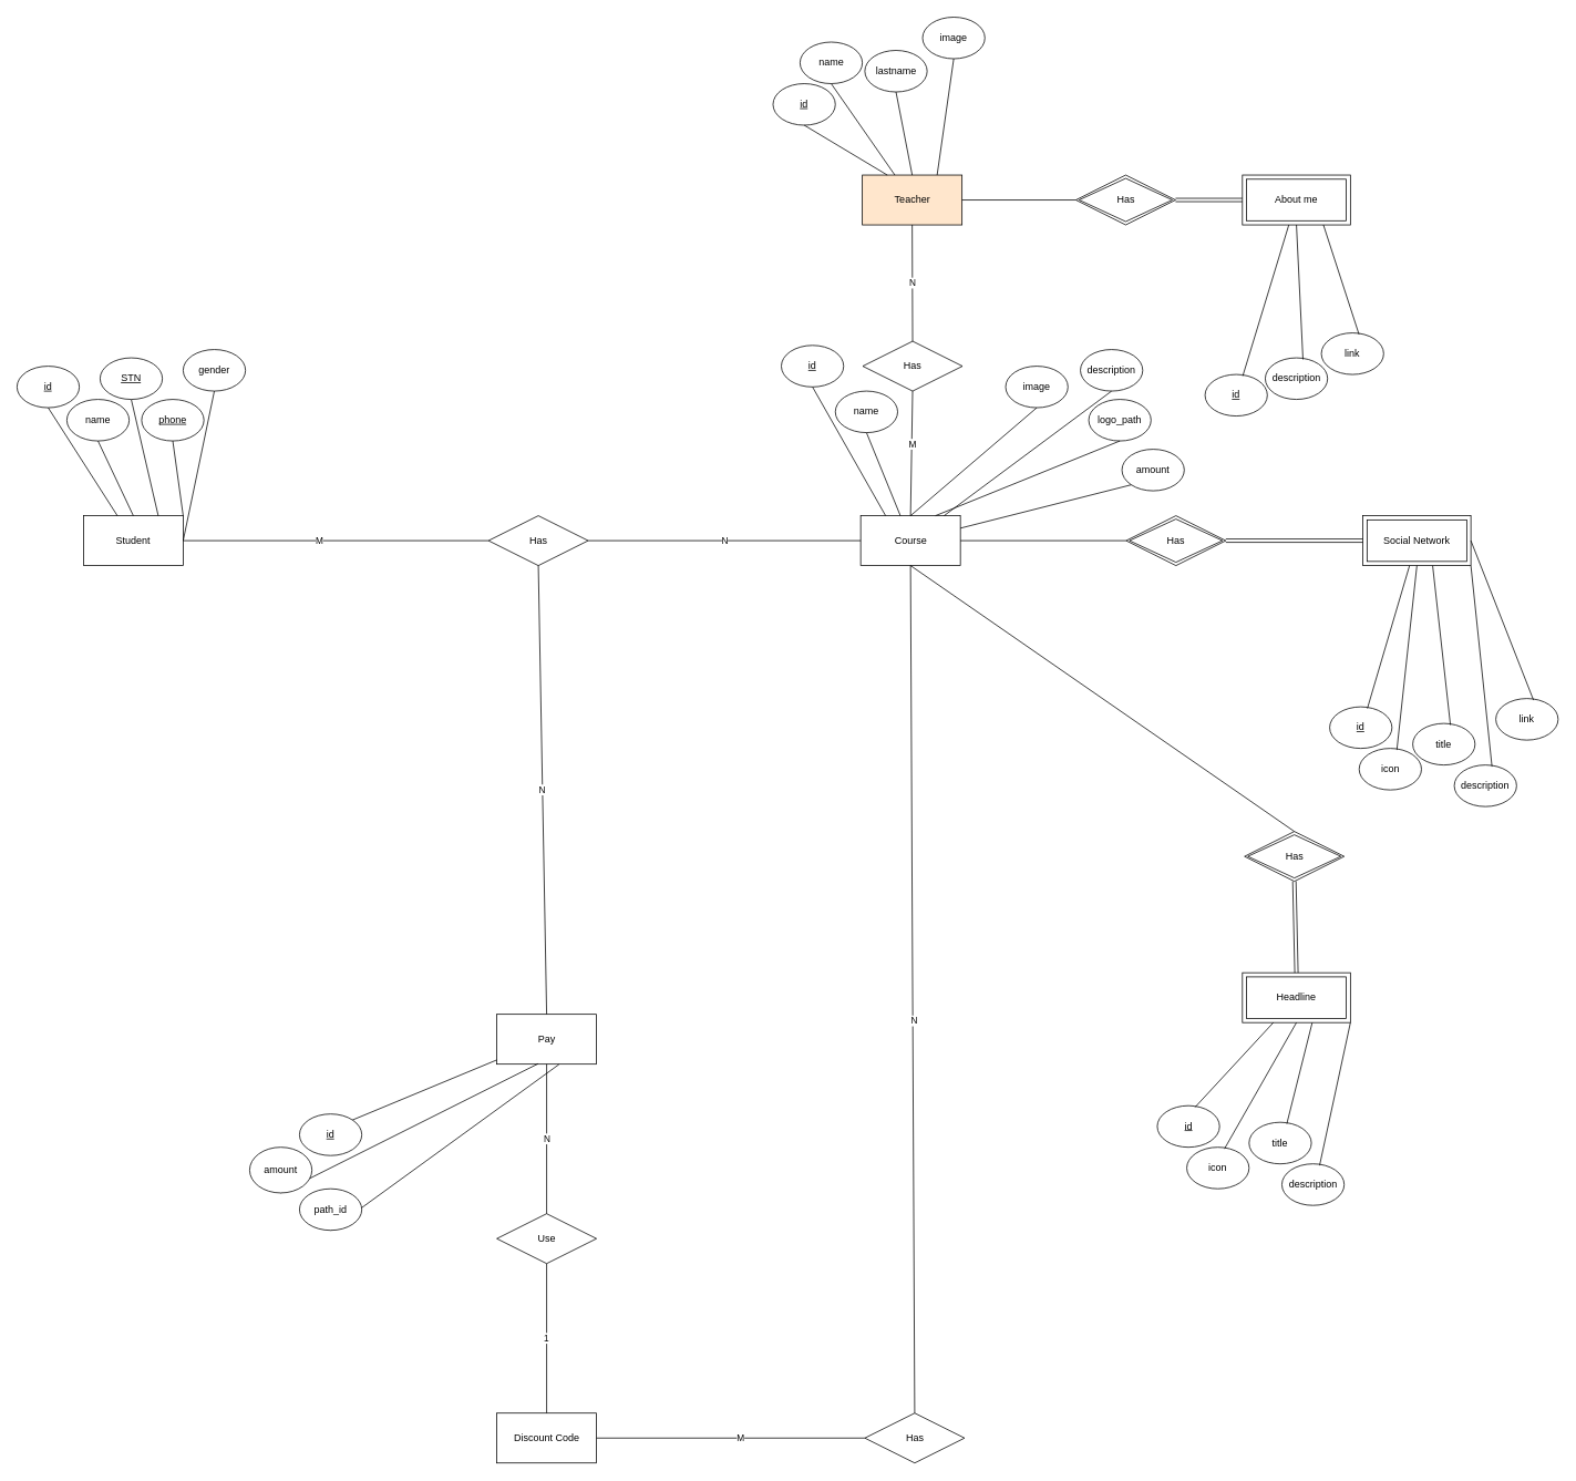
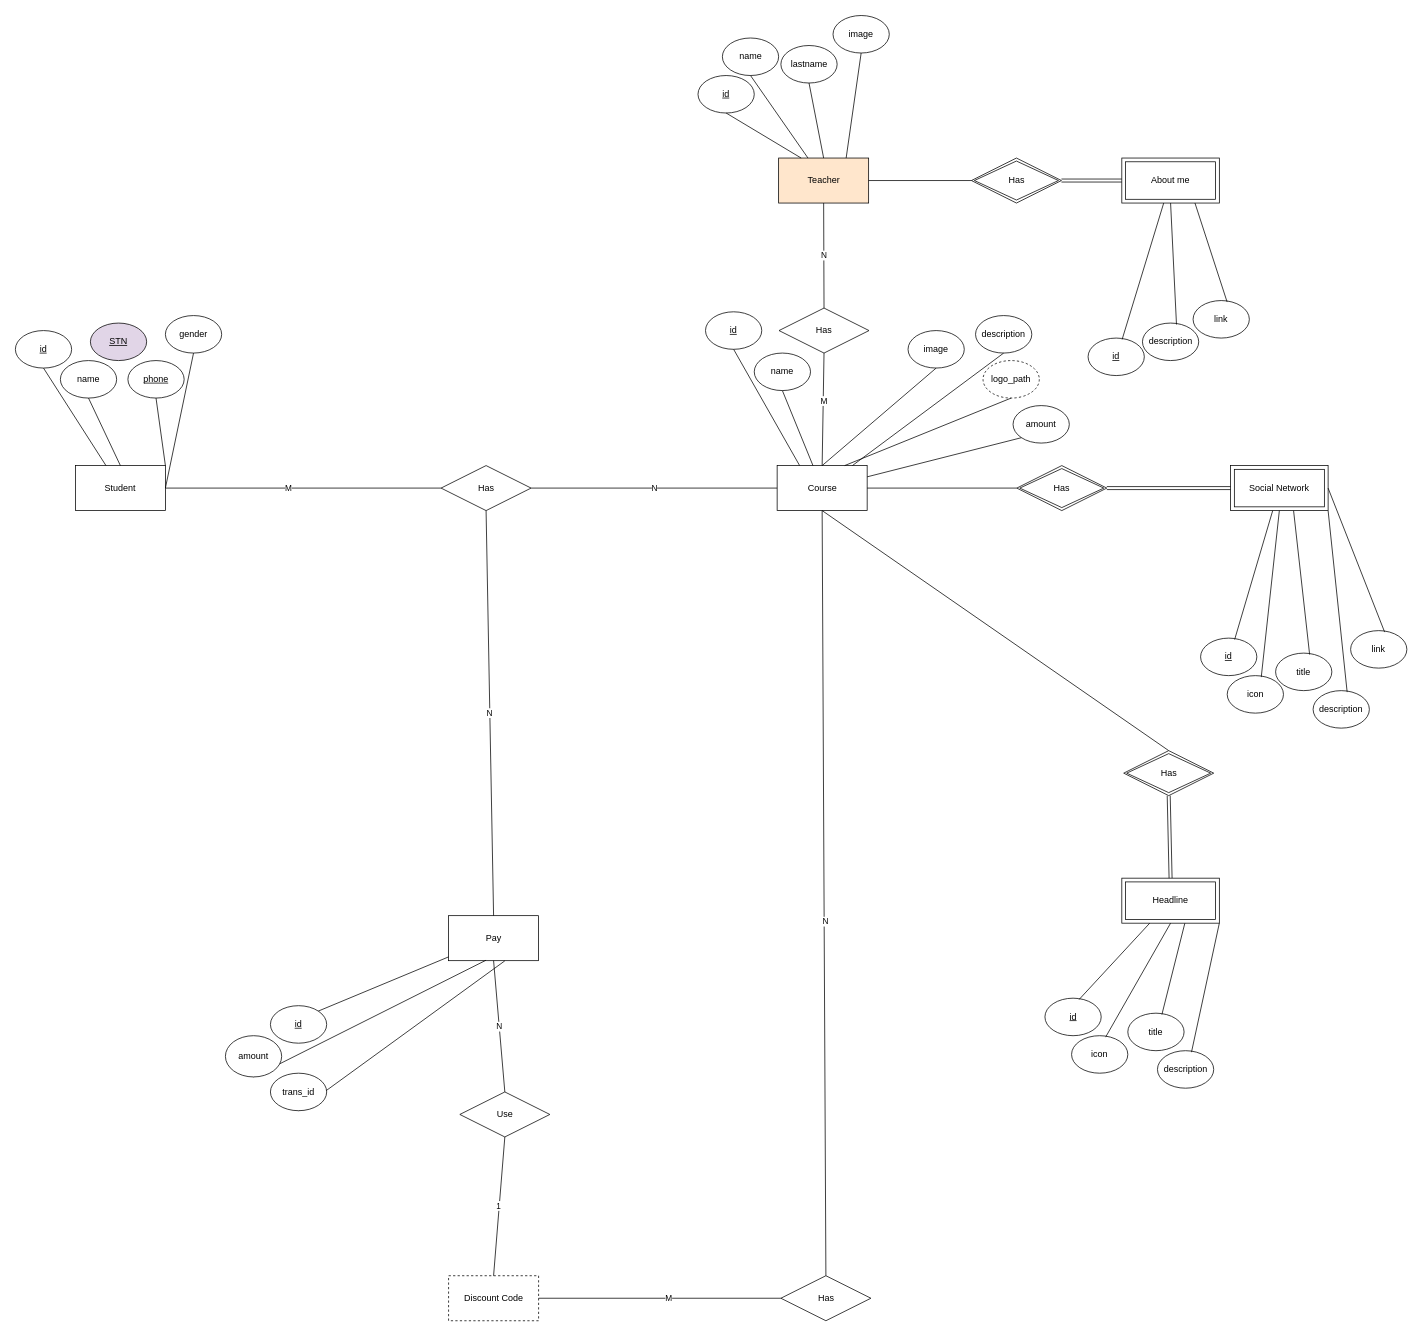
- <mxCell id="45" value="&lt;u&gt;STN&lt;/u&gt;" style="ellipse;whiteSpace=wrap;html=1;" parent="1" vertex="1"><mxGeometry x="120" y="430" width="75" height="50" as="geometry" /></mxCell>
+ <mxCell id="45" value="&lt;u&gt;STN&lt;/u&gt;" style="ellipse;whiteSpace=wrap;html=1;fillColor=#e1d5e7;" parent="1" vertex="1"><mxGeometry x="120" y="430" width="75" height="50" as="geometry" /></mxCell>
- <mxCell id="9" value="logo_path" style="ellipse;whiteSpace=wrap;html=1;" parent="1" vertex="1"><mxGeometry x="1310" y="480" width="75" height="50" as="geometry" /></mxCell>
+ <mxCell id="9" value="logo_path" style="ellipse;whiteSpace=wrap;html=1;dashed=1;" parent="1" vertex="1"><mxGeometry x="1310" y="480" width="75" height="50" as="geometry" /></mxCell>
- <mxCell id="44" value="" style="endArrow=none;html=1;rounded=0;entryX=0.5;entryY=1;entryDx=0;entryDy=0;exitX=0.75;exitY=0;exitDx=0;exitDy=0;" parent="1" source="39" target="45" edge="1"><mxGeometry width="50" height="50" relative="1" as="geometry"><mxPoint x="190" y="565" as="sourcePoint" /><mxPoint x="167.5" y="425" as="targetPoint" /></mxGeometry></mxCell>
- <mxCell id="83" value="path_id" style="ellipse;whiteSpace=wrap;html=1;" parent="1" vertex="1"><mxGeometry x="360" y="1430" width="75" height="50" as="geometry" /></mxCell>
+ <mxCell id="83" value="trans_id" style="ellipse;whiteSpace=wrap;html=1;" parent="1" vertex="1"><mxGeometry x="360" y="1430" width="75" height="50" as="geometry" /></mxCell>
- <mxCell id="88" value="Use" style="shape=rhombus;perimeter=rhombusPerimeter;whiteSpace=wrap;html=1;align=center;" parent="1" vertex="1"><mxGeometry x="597.5" y="1460" width="120" height="60" as="geometry" /></mxCell>
+ <mxCell id="88" value="Use" style="shape=rhombus;perimeter=rhombusPerimeter;whiteSpace=wrap;html=1;align=center;" parent="1" vertex="1"><mxGeometry x="612.5" y="1455" width="120" height="60" as="geometry" /></mxCell>
- <mxCell id="87" value="Discount Code" style="whiteSpace=wrap;html=1;align=center;" parent="1" vertex="1"><mxGeometry x="597.5" y="1700" width="120" height="60" as="geometry" /></mxCell>
+ <mxCell id="87" value="Discount Code" style="whiteSpace=wrap;html=1;align=center;dashed=1;" parent="1" vertex="1"><mxGeometry x="597.5" y="1700" width="120" height="60" as="geometry" /></mxCell>
